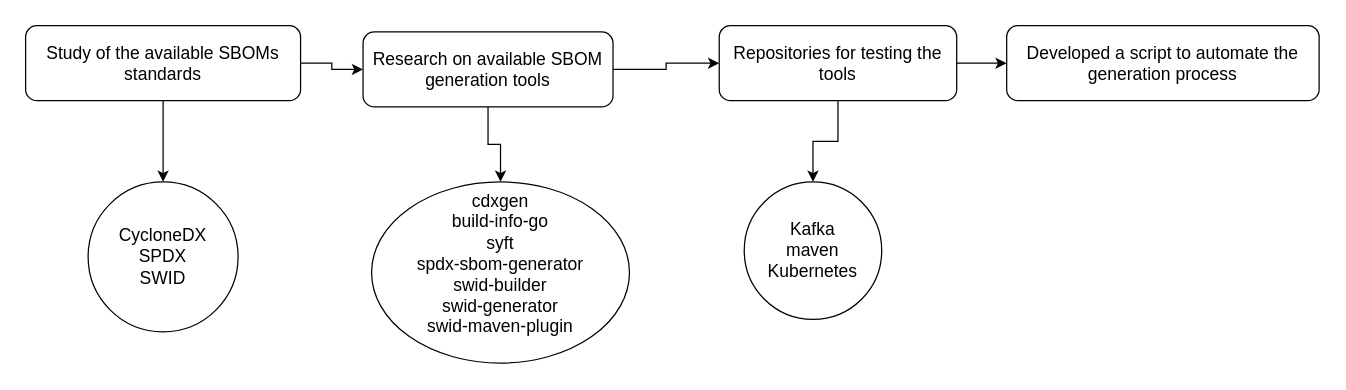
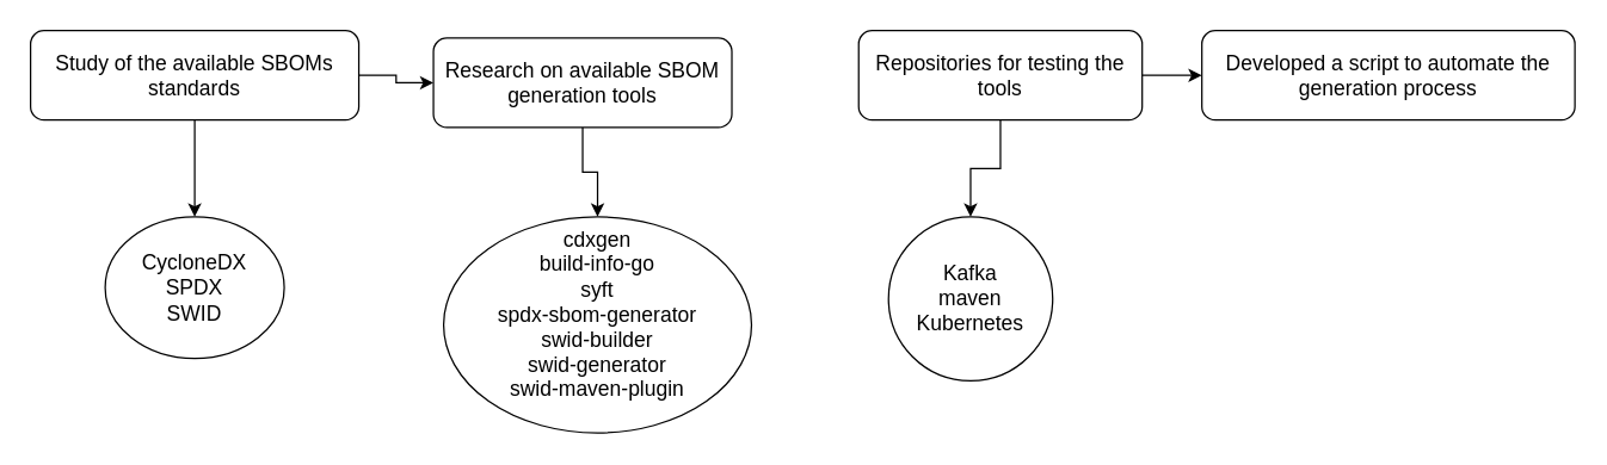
- <mxCell id="7" value="" style="edgeStyle=orthogonalEdgeStyle;rounded=0;orthogonalLoop=1;jettySize=auto;html=1;" edge="1" parent="1" source="8" target="12"><mxGeometry relative="1" as="geometry" /></mxCell>
- <mxCell id="5" value="&lt;div&gt;&lt;span style=&quot;background-color: initial;&quot;&gt;&lt;font style=&quot;font-size: 14px;&quot;&gt;CycloneDX&lt;/font&gt;&lt;/span&gt;&lt;/div&gt;&lt;div&gt;&lt;span style=&quot;background-color: initial;&quot;&gt;&lt;font style=&quot;font-size: 14px;&quot;&gt;SPDX&lt;/font&gt;&lt;/span&gt;&lt;/div&gt;&lt;div&gt;&lt;span style=&quot;background-color: initial;&quot;&gt;&lt;font style=&quot;font-size: 14px;&quot;&gt;SWID&lt;/font&gt;&lt;/span&gt;&lt;/div&gt;" style="ellipse;whiteSpace=wrap;html=1;rounded=1;" vertex="1" parent="1"><mxGeometry x="70" y="145" width="120" height="120" as="geometry" /></mxCell>
+ <mxCell id="5" value="&lt;div&gt;&lt;span style=&quot;background-color: initial;&quot;&gt;&lt;font style=&quot;font-size: 14px;&quot;&gt;CycloneDX&lt;/font&gt;&lt;/span&gt;&lt;/div&gt;&lt;div&gt;&lt;span style=&quot;background-color: initial;&quot;&gt;&lt;font style=&quot;font-size: 14px;&quot;&gt;SPDX&lt;/font&gt;&lt;/span&gt;&lt;/div&gt;&lt;div&gt;&lt;span style=&quot;background-color: initial;&quot;&gt;&lt;font style=&quot;font-size: 14px;&quot;&gt;SWID&lt;/font&gt;&lt;/span&gt;&lt;/div&gt;" style="ellipse;whiteSpace=wrap;html=1;rounded=1;" vertex="1" parent="1"><mxGeometry x="70" y="145" width="120" height="95" as="geometry" /></mxCell>
